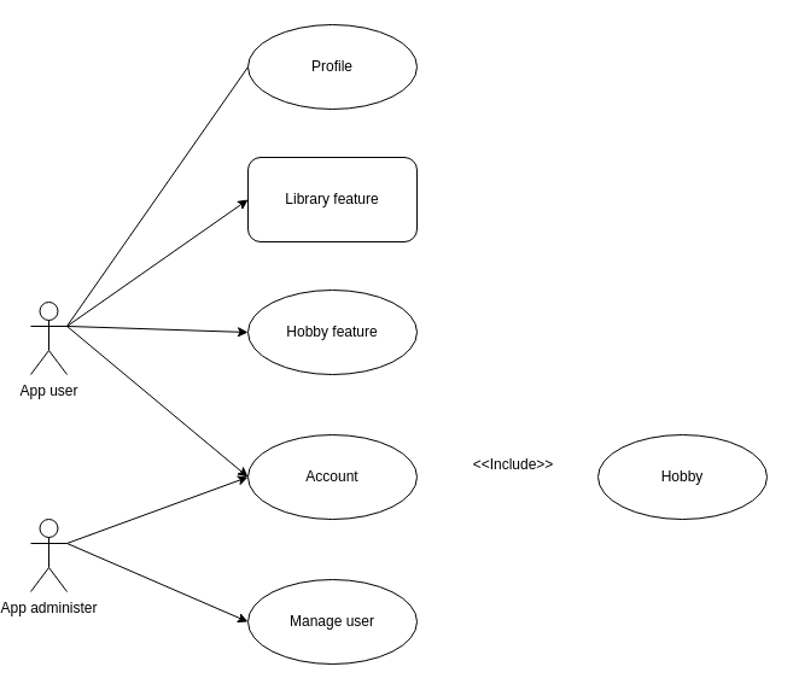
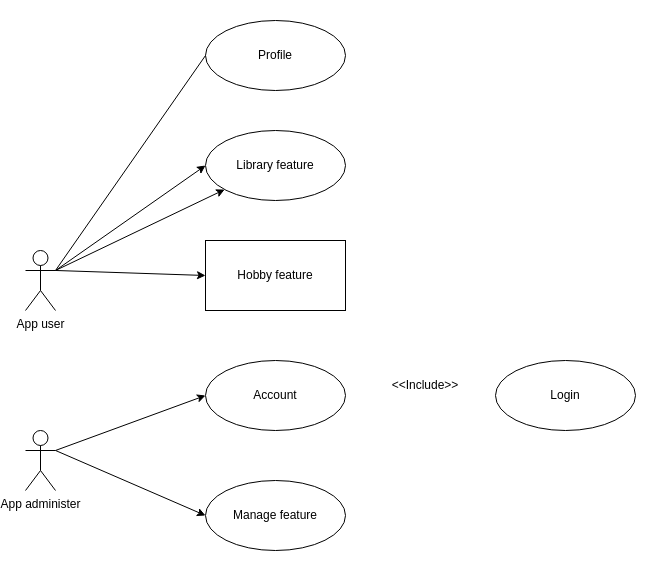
- <mxCell id="6" value="Library feature" style="whiteSpace=wrap;html=1;rounded=1;" vertex="1" parent="1"><mxGeometry x="200" y="130" width="140" height="70" as="geometry" /></mxCell>
+ <mxCell id="6" value="Library feature" style="ellipse;whiteSpace=wrap;html=1;" vertex="1" parent="1"><mxGeometry x="200" y="130" width="140" height="70" as="geometry" /></mxCell>
- <mxCell id="5" value="Hobby feature" style="ellipse;whiteSpace=wrap;html=1;" vertex="1" parent="1"><mxGeometry x="200" y="240" width="140" height="70" as="geometry" /></mxCell>
+ <mxCell id="5" value="Hobby feature" style="whiteSpace=wrap;html=1;rounded=0;" vertex="1" parent="1"><mxGeometry x="200" y="240" width="140" height="70" as="geometry" /></mxCell>
- <mxCell id="10" value="" style="endArrow=classic;html=1;rounded=0;exitX=1;exitY=0.333;exitDx=0;exitDy=0;exitPerimeter=0;entryX=0;entryY=0.5;entryDx=0;entryDy=0;" edge="1" parent="1" source="2" target="3"><mxGeometry width="50" height="50" relative="1" as="geometry"><mxPoint x="80" y="310" as="sourcePoint" /><mxPoint x="230" y="285" as="targetPoint" /></mxGeometry></mxCell>
+ <mxCell id="10" value="" style="endArrow=classic;html=1;rounded=0;exitX=1;exitY=0.333;exitDx=0;exitDy=0;exitPerimeter=0;" edge="1" parent="1" source="2" target="6"><mxGeometry width="50" height="50" relative="1" as="geometry"><mxPoint x="80" y="310" as="sourcePoint" /><mxPoint x="230" y="285" as="targetPoint" /></mxGeometry></mxCell>
- <mxCell id="13" value="Hobby" style="ellipse;whiteSpace=wrap;html=1;" vertex="1" parent="1"><mxGeometry x="490" y="360" width="140" height="70" as="geometry" /></mxCell>
+ <mxCell id="13" value="Login" style="ellipse;whiteSpace=wrap;html=1;" vertex="1" parent="1"><mxGeometry x="490" y="360" width="140" height="70" as="geometry" /></mxCell>
- <mxCell id="7" value="Manage user" style="ellipse;whiteSpace=wrap;html=1;" vertex="1" parent="1"><mxGeometry x="200" y="480" width="140" height="70" as="geometry" /></mxCell>
+ <mxCell id="7" value="Manage feature" style="ellipse;whiteSpace=wrap;html=1;" vertex="1" parent="1"><mxGeometry x="200" y="480" width="140" height="70" as="geometry" /></mxCell>
